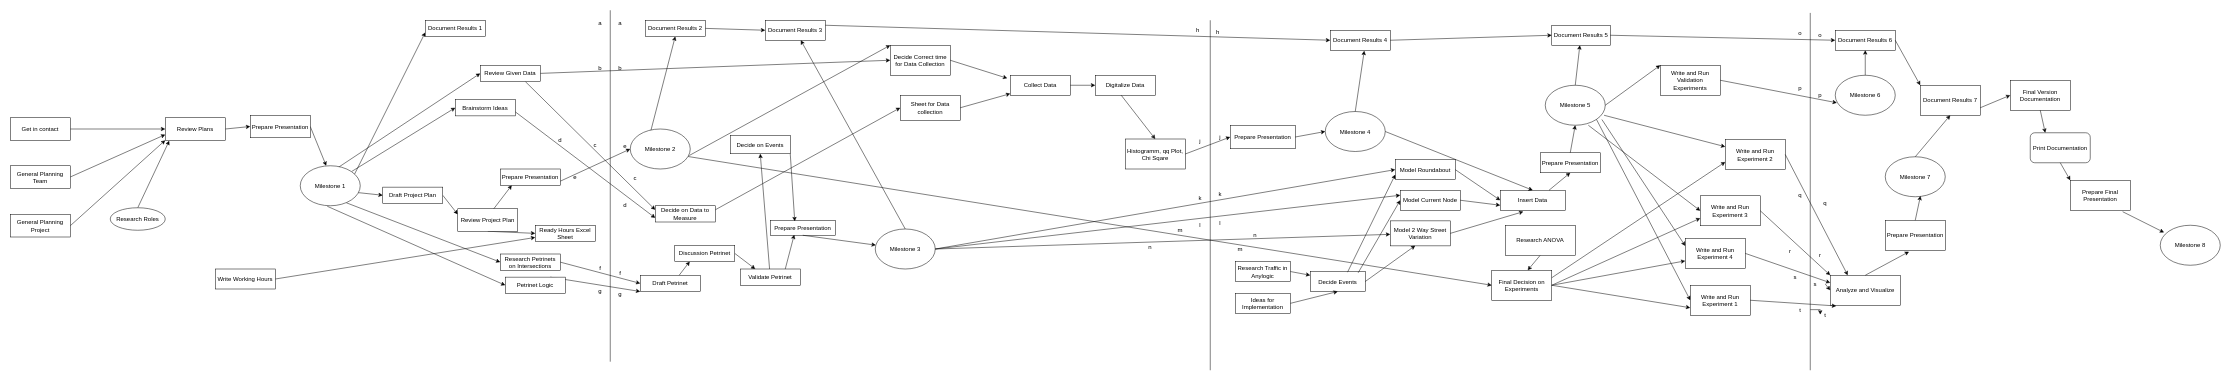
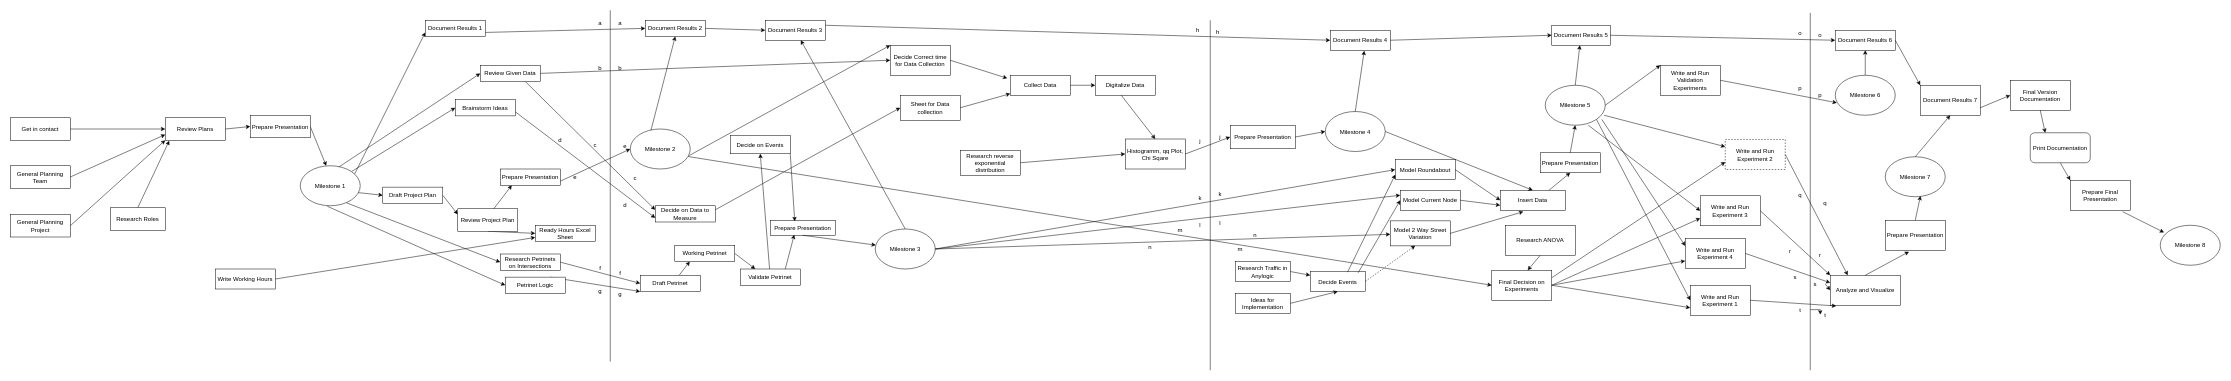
+ <mxCell id="75" value="" style="endArrow=classic;html=1;rounded=0;exitX=1;exitY=0.75;exitDx=0;exitDy=0;entryX=0;entryY=0.5;entryDx=0;entryDy=0;" parent="1" source="131" target="132" edge="1"><mxGeometry width="50" height="50" relative="1" as="geometry"><mxPoint x="970" y="60" as="sourcePoint" /><mxPoint x="1190" y="65" as="targetPoint" /></mxGeometry></mxCell>
+ <mxCell id="47" value="" style="endArrow=classic;html=1;rounded=0;exitX=1;exitY=0.5;exitDx=0;exitDy=0;entryX=0;entryY=0.5;entryDx=0;entryDy=0;" parent="1" source="146" target="45" edge="1"><mxGeometry width="50" height="50" relative="1" as="geometry"><mxPoint x="2030" y="327.98" as="sourcePoint" /><mxPoint x="2110" y="350" as="targetPoint" /></mxGeometry></mxCell>
- <mxCell id="94" value="Write and Run Experiment 2" style="rounded=0;whiteSpace=wrap;html=1;" parent="1" vertex="1"><mxGeometry x="3450" y="278.5" width="120" height="60" as="geometry" /></mxCell>
+ <mxCell id="94" value="Write and Run Experiment 2" style="rounded=0;whiteSpace=wrap;html=1;dashed=1;" parent="1" vertex="1"><mxGeometry x="3450" y="278.5" width="120" height="60" as="geometry" /></mxCell>
+ <mxCell id="146" value="Research reverse exponential distribution" style="rounded=0;whiteSpace=wrap;html=1;" vertex="1" parent="1"><mxGeometry x="1920" y="300" width="120" height="50" as="geometry" /></mxCell>
- <mxCell id="124" value="Research Roles" style="ellipse;whiteSpace=wrap;html=1;" vertex="1" parent="1"><mxGeometry x="220" y="415" width="110" height="45" as="geometry" /></mxCell>
+ <mxCell id="124" value="Research Roles" style="rounded=0;whiteSpace=wrap;html=1;" vertex="1" parent="1"><mxGeometry x="220" y="415" width="110" height="45" as="geometry" /></mxCell>
- <mxCell id="143" value="Discussion Petrinet" style="rounded=0;whiteSpace=wrap;html=1;" vertex="1" parent="1"><mxGeometry x="1349" y="490" width="120" height="32.5" as="geometry" /></mxCell>
+ <mxCell id="143" value="Working Petrinet" style="rounded=0;whiteSpace=wrap;html=1;" vertex="1" parent="1"><mxGeometry x="1349" y="490" width="120" height="32.5" as="geometry" /></mxCell>
- <mxCell id="63" value="" style="endArrow=classic;html=1;rounded=0;exitX=1;exitY=0.5;exitDx=0;exitDy=0;entryX=0.416;entryY=0.991;entryDx=0;entryDy=0;entryPerimeter=0;" parent="1" source="54" edge="1" target="57"><mxGeometry width="50" height="50" relative="1" as="geometry"><mxPoint x="2630" y="610" as="sourcePoint" /><mxPoint x="2760" y="520" as="targetPoint" /></mxGeometry></mxCell>
+ <mxCell id="63" value="" style="endArrow=classic;html=1;rounded=0;exitX=1;exitY=0.5;exitDx=0;exitDy=0;entryX=0.416;entryY=0.991;entryDx=0;entryDy=0;entryPerimeter=0;dashed=1;" parent="1" source="54" edge="1" target="57"><mxGeometry width="50" height="50" relative="1" as="geometry"><mxPoint x="2630" y="610" as="sourcePoint" /><mxPoint x="2760" y="520" as="targetPoint" /></mxGeometry></mxCell>
